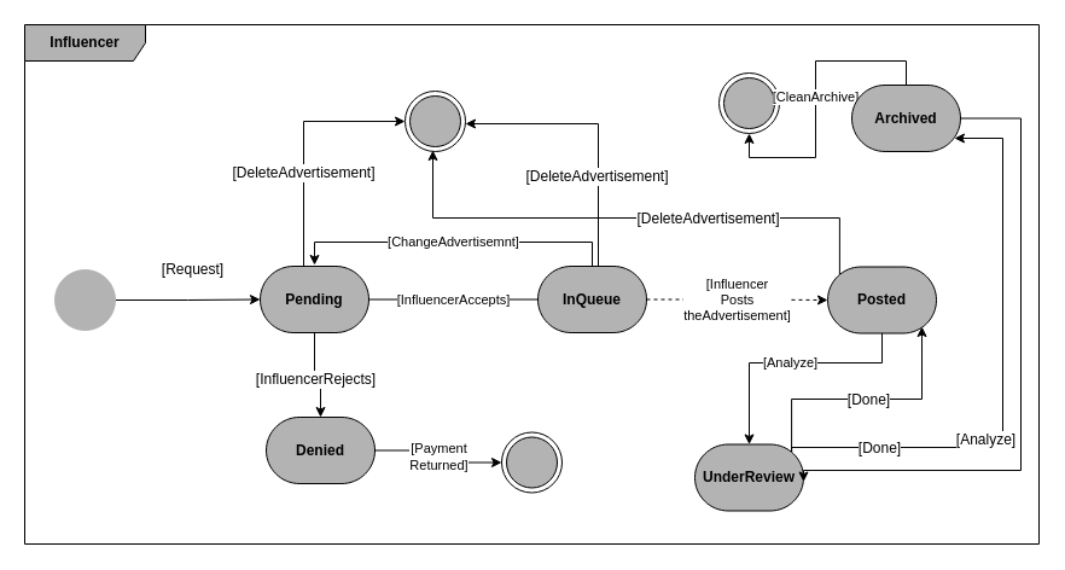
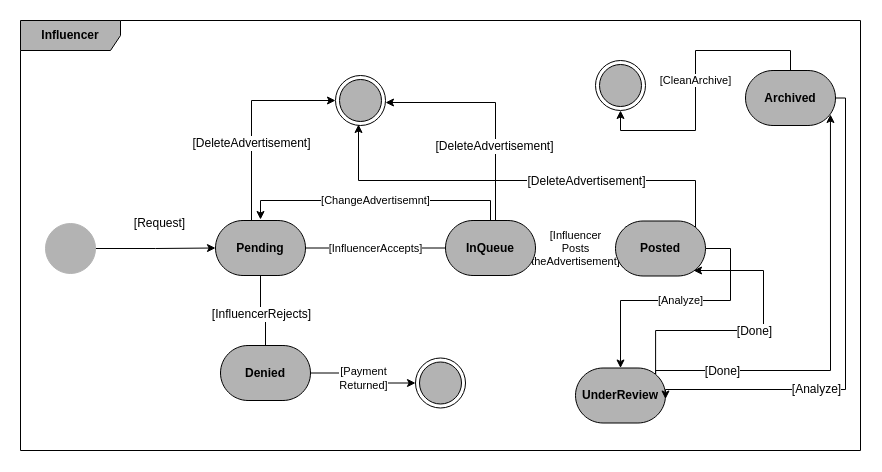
- <mxCell id="31" value="&lt;b&gt;Archived &lt;br&gt;&lt;/b&gt;" style="strokeWidth=1;html=1;shape=mxgraph.flowchart.terminator;whiteSpace=wrap;fillColor=#B3B3B3;" vertex="1" parent="1"><mxGeometry x="705" y="70" width="90" height="55" as="geometry" /></mxCell>
+ <mxCell id="31" value="&lt;b&gt;Archived &lt;br&gt;&lt;/b&gt;" style="strokeWidth=1;html=1;shape=mxgraph.flowchart.terminator;whiteSpace=wrap;fillColor=#B3B3B3;" vertex="1" parent="1"><mxGeometry x="745" y="70" width="90" height="55" as="geometry" /></mxCell>
- <mxCell id="22" value="&lt;b&gt;Posted&lt;/b&gt;" style="strokeWidth=1;html=1;shape=mxgraph.flowchart.terminator;whiteSpace=wrap;fillColor=#B3B3B3;" vertex="1" parent="1"><mxGeometry x="685" y="220.5" width="90" height="55" as="geometry" /></mxCell>
+ <mxCell id="22" value="&lt;b&gt;Posted&lt;/b&gt;" style="strokeWidth=1;html=1;shape=mxgraph.flowchart.terminator;whiteSpace=wrap;fillColor=#B3B3B3;" vertex="1" parent="1"><mxGeometry x="615" y="220.5" width="90" height="55" as="geometry" /></mxCell>
- <mxCell id="8" value="" style="edgeStyle=orthogonalEdgeStyle;rounded=0;orthogonalLoop=1;jettySize=auto;html=1;" edge="1" parent="1" source="12" target="14"><mxGeometry relative="1" as="geometry" /></mxCell>
+ <mxCell id="8" value="" style="edgeStyle=orthogonalEdgeStyle;rounded=0;orthogonalLoop=1;jettySize=auto;html=1;endArrow=none;" edge="1" parent="1" source="12" target="14"><mxGeometry relative="1" as="geometry" /></mxCell>
